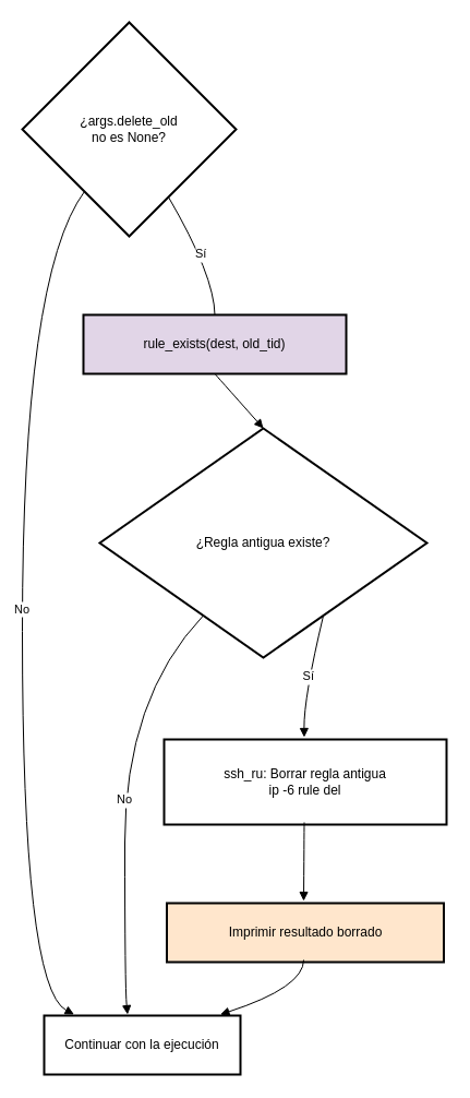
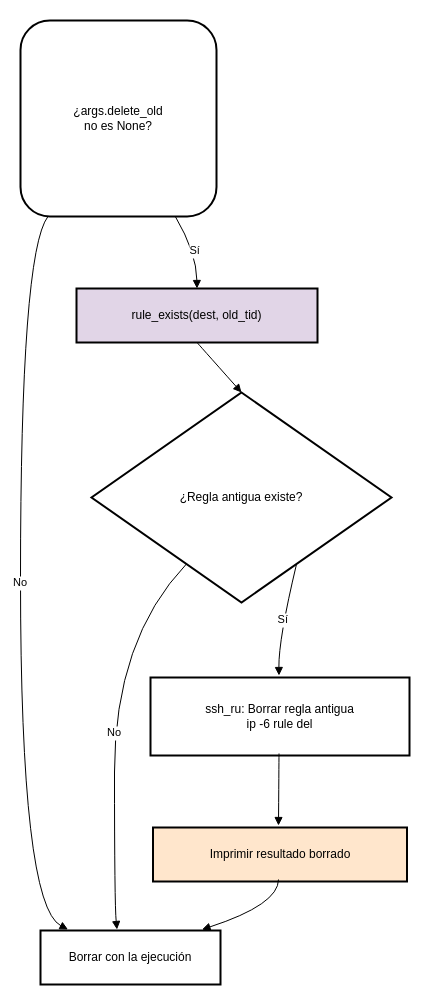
- <mxCell id="2" value="¿args.delete_old &#10;    no es None?" style="rhombus;strokeWidth=2;whiteSpace=wrap;" vertex="1" parent="1"><mxGeometry x="20" y="20" width="196" height="196" as="geometry" /></mxCell>
+ <mxCell id="2" value="¿args.delete_old &#10;    no es None?" style="strokeWidth=2;whiteSpace=wrap;rounded=1;" vertex="1" parent="1"><mxGeometry x="20" y="20" width="196" height="196" as="geometry" /></mxCell>
- <mxCell id="8" value="Sí" style="curved=1;startArrow=none;endArrow=none;exitX=0.79;exitY=1;entryX=0.5;entryY=0;rounded=0;" edge="1" parent="1" source="2" target="3"><mxGeometry relative="1" as="geometry"><Array as="points"><mxPoint x="196" y="252" /></Array></mxGeometry></mxCell>
+ <mxCell id="8" value="Sí" style="curved=1;startArrow=none;endArrow=block;exitX=0.79;exitY=1;entryX=0.5;entryY=0;rounded=0;" edge="1" parent="1" source="2" target="3"><mxGeometry relative="1" as="geometry"><Array as="points"><mxPoint x="196" y="252" /></Array></mxGeometry></mxCell>
- <mxCell id="14" value="Continuar con la ejecución" style="whiteSpace=wrap;strokeWidth=2;" vertex="1" parent="1"><mxGeometry x="40" y="930" width="180" height="54" as="geometry" /></mxCell>
+ <mxCell id="14" value="Borrar con la ejecución" style="whiteSpace=wrap;strokeWidth=2;" vertex="1" parent="1"><mxGeometry x="40" y="930" width="180" height="54" as="geometry" /></mxCell>
